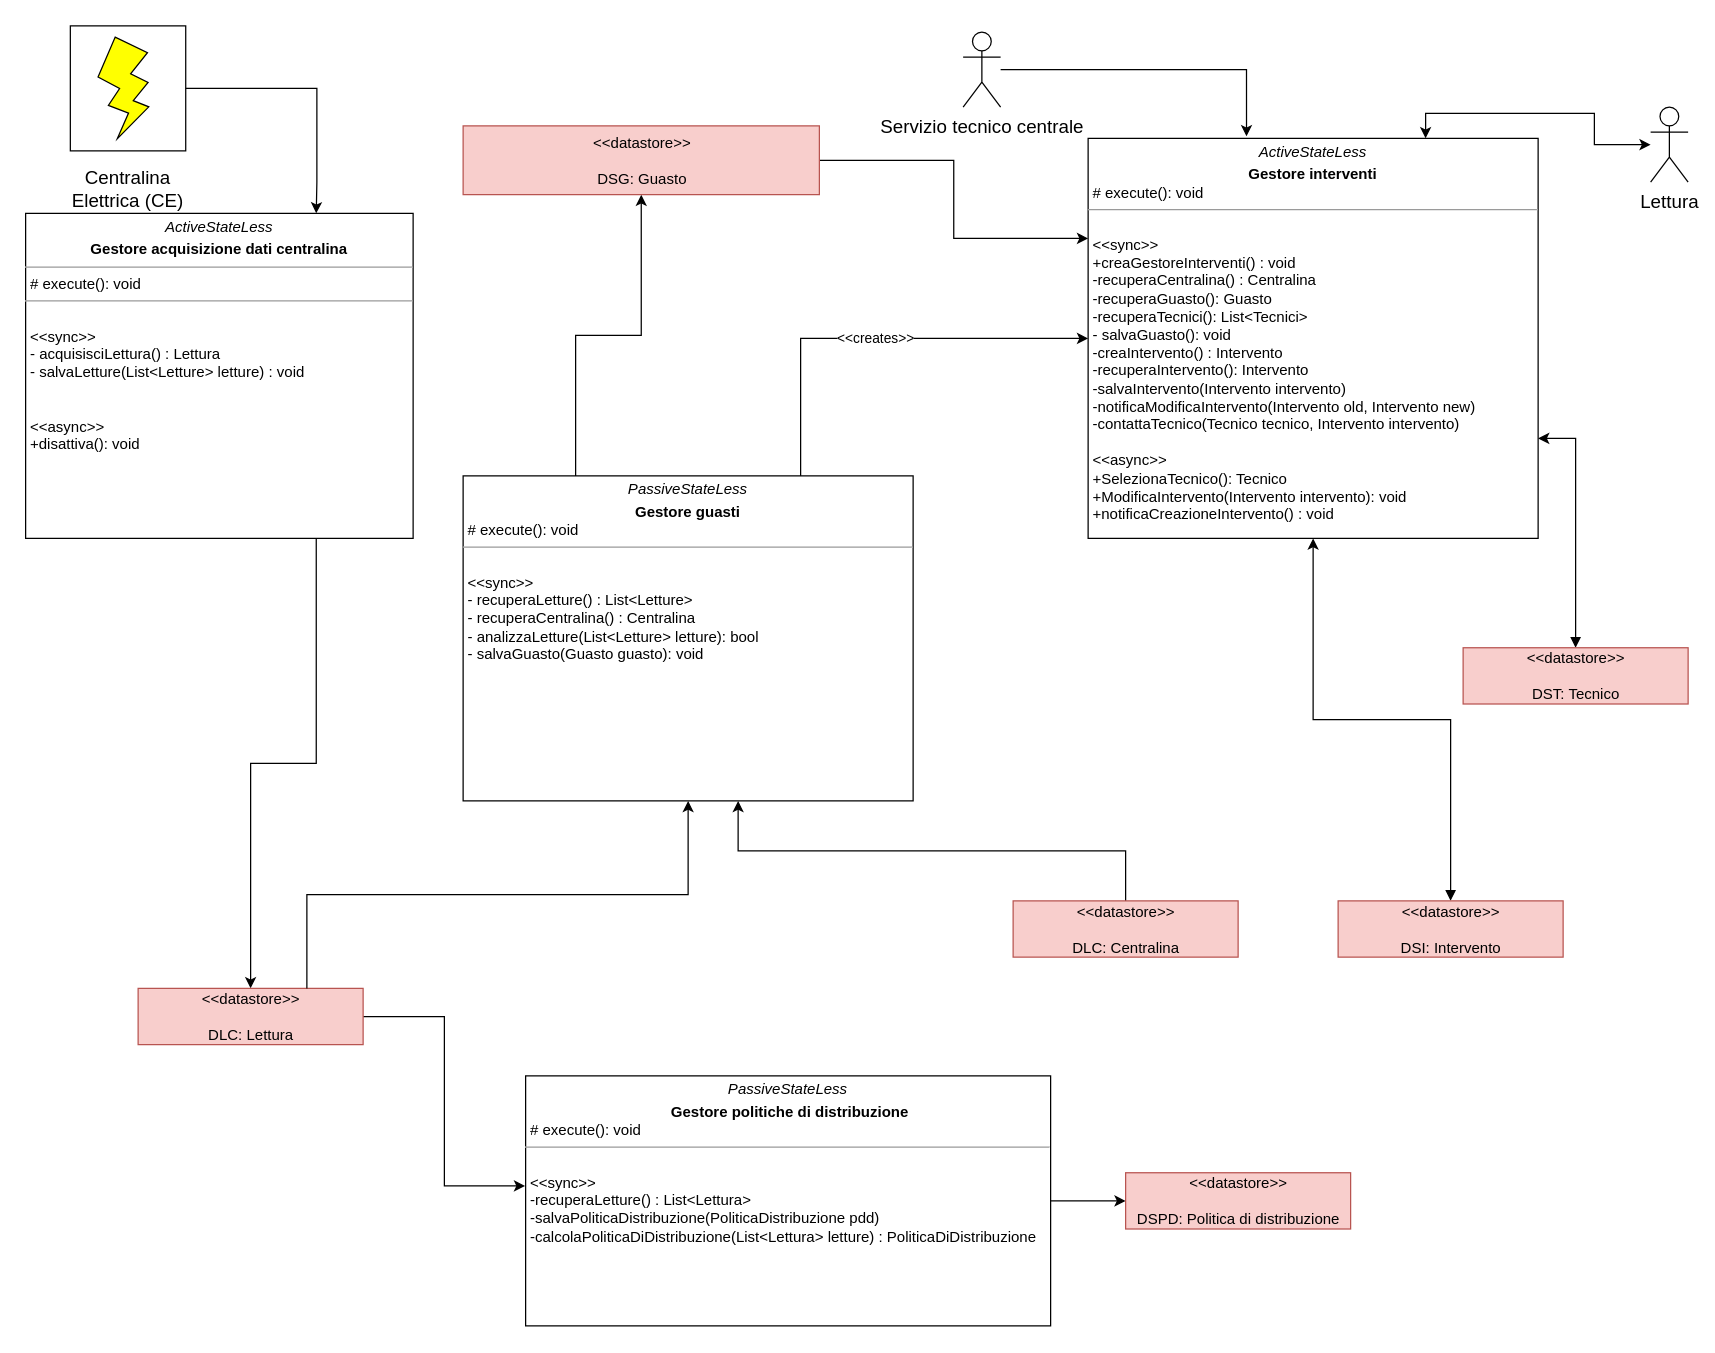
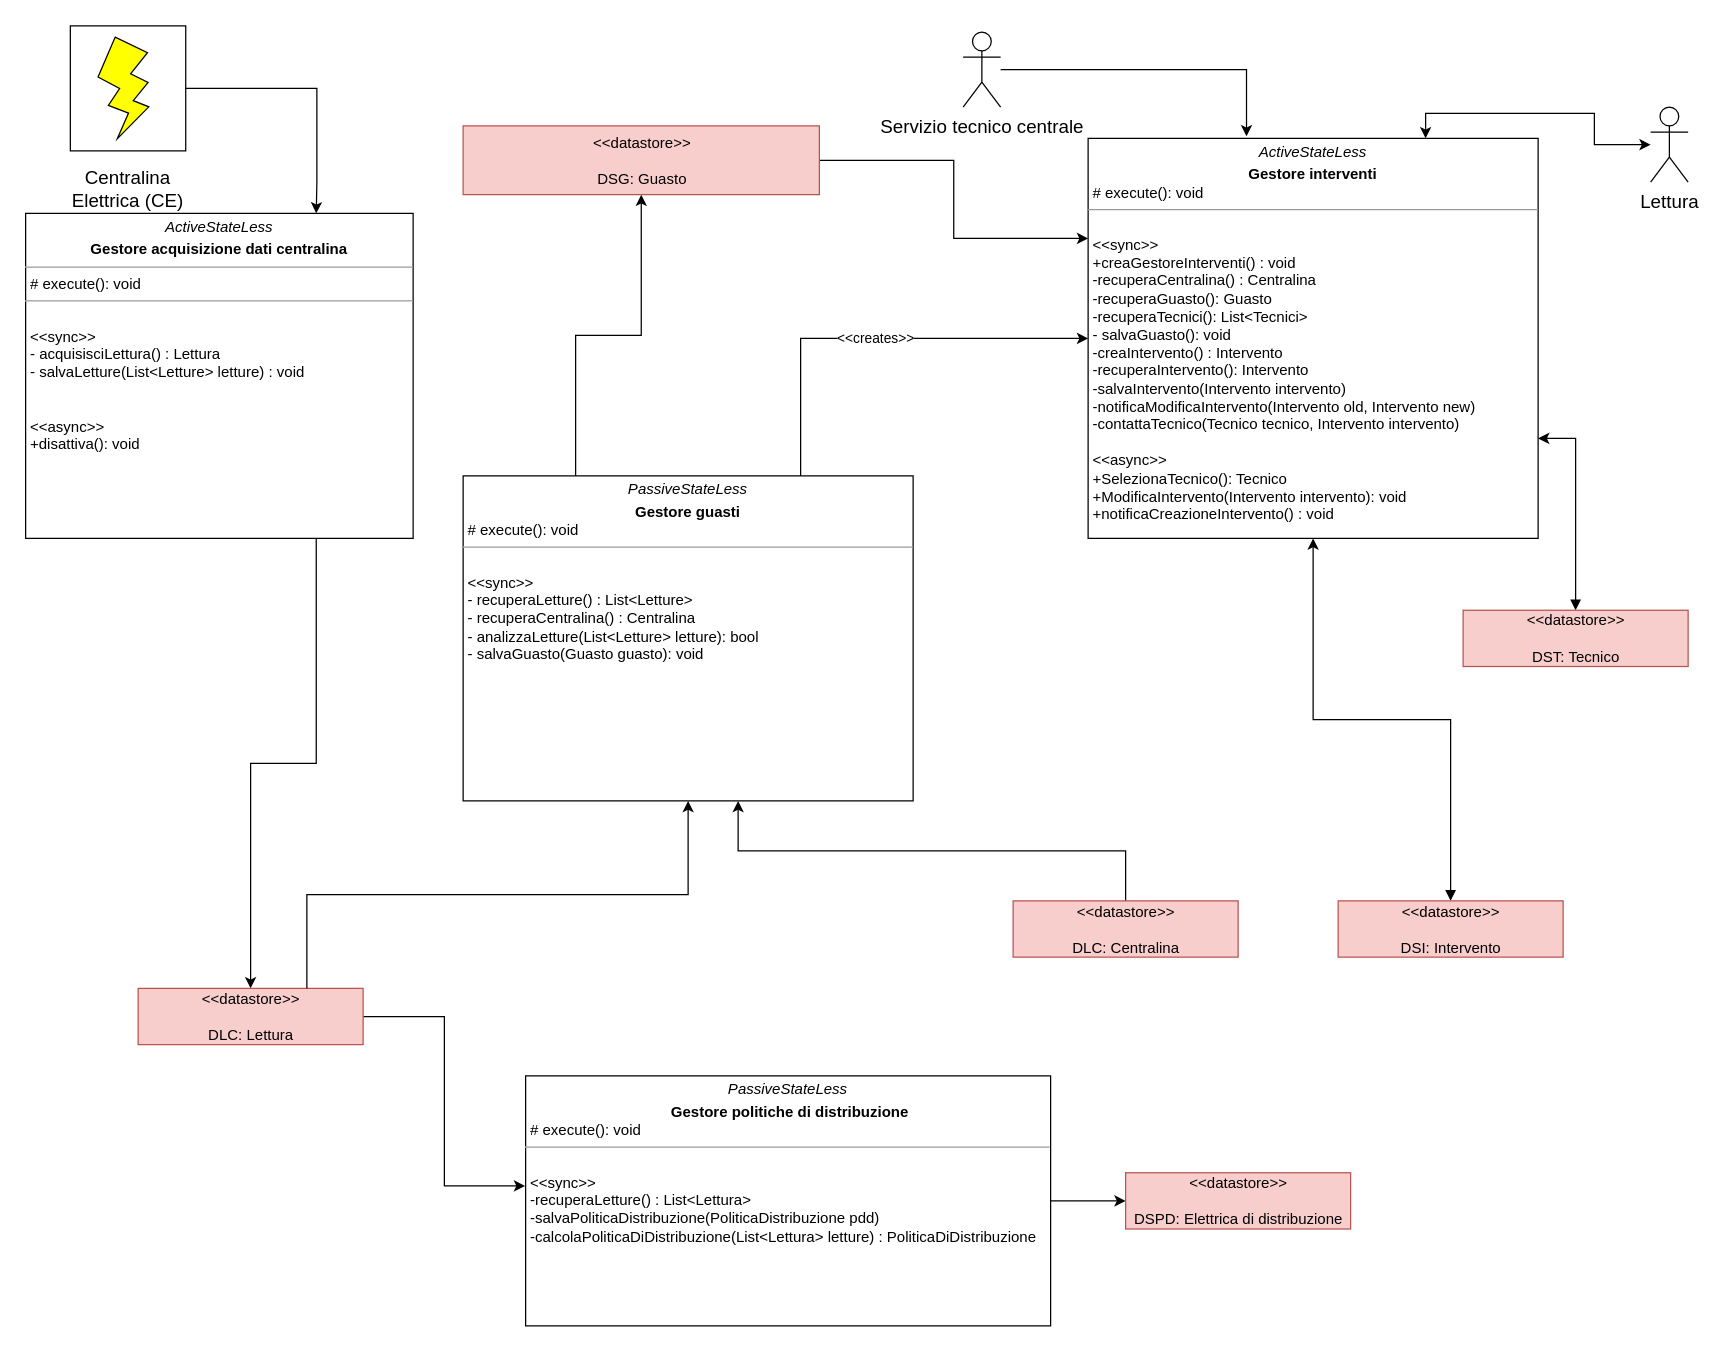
- <mxCell id="20" value="&amp;lt;&amp;lt;datastore&amp;gt;&amp;gt;&lt;br&gt;&lt;br&gt;DST: Tecnico" style="text;html=1;align=center;verticalAlign=middle;dashed=0;fillColor=#f8cecc;strokeColor=#b85450;" parent="1" vertex="1"><mxGeometry x="1170" y="517.5" width="180" height="45" as="geometry" /></mxCell>
+ <mxCell id="20" value="&amp;lt;&amp;lt;datastore&amp;gt;&amp;gt;&lt;br&gt;&lt;br&gt;DST: Tecnico" style="text;html=1;align=center;verticalAlign=middle;dashed=0;fillColor=#f8cecc;strokeColor=#b85450;" parent="1" vertex="1"><mxGeometry x="1170" y="487.5" width="180" height="45" as="geometry" /></mxCell>
- <mxCell id="30" value="&amp;lt;&amp;lt;datastore&amp;gt;&amp;gt;&lt;br&gt;&lt;br&gt;DSPD: Politica di distribuzione" style="text;html=1;align=center;verticalAlign=middle;dashed=0;fillColor=#f8cecc;strokeColor=#b85450;" parent="1" vertex="1"><mxGeometry x="900" y="937.5" width="180" height="45" as="geometry" /></mxCell>
+ <mxCell id="30" value="&amp;lt;&amp;lt;datastore&amp;gt;&amp;gt;&lt;br&gt;&lt;br&gt;DSPD: Elettrica di distribuzione" style="text;html=1;align=center;verticalAlign=middle;dashed=0;fillColor=#f8cecc;strokeColor=#b85450;" parent="1" vertex="1"><mxGeometry x="900" y="937.5" width="180" height="45" as="geometry" /></mxCell>
